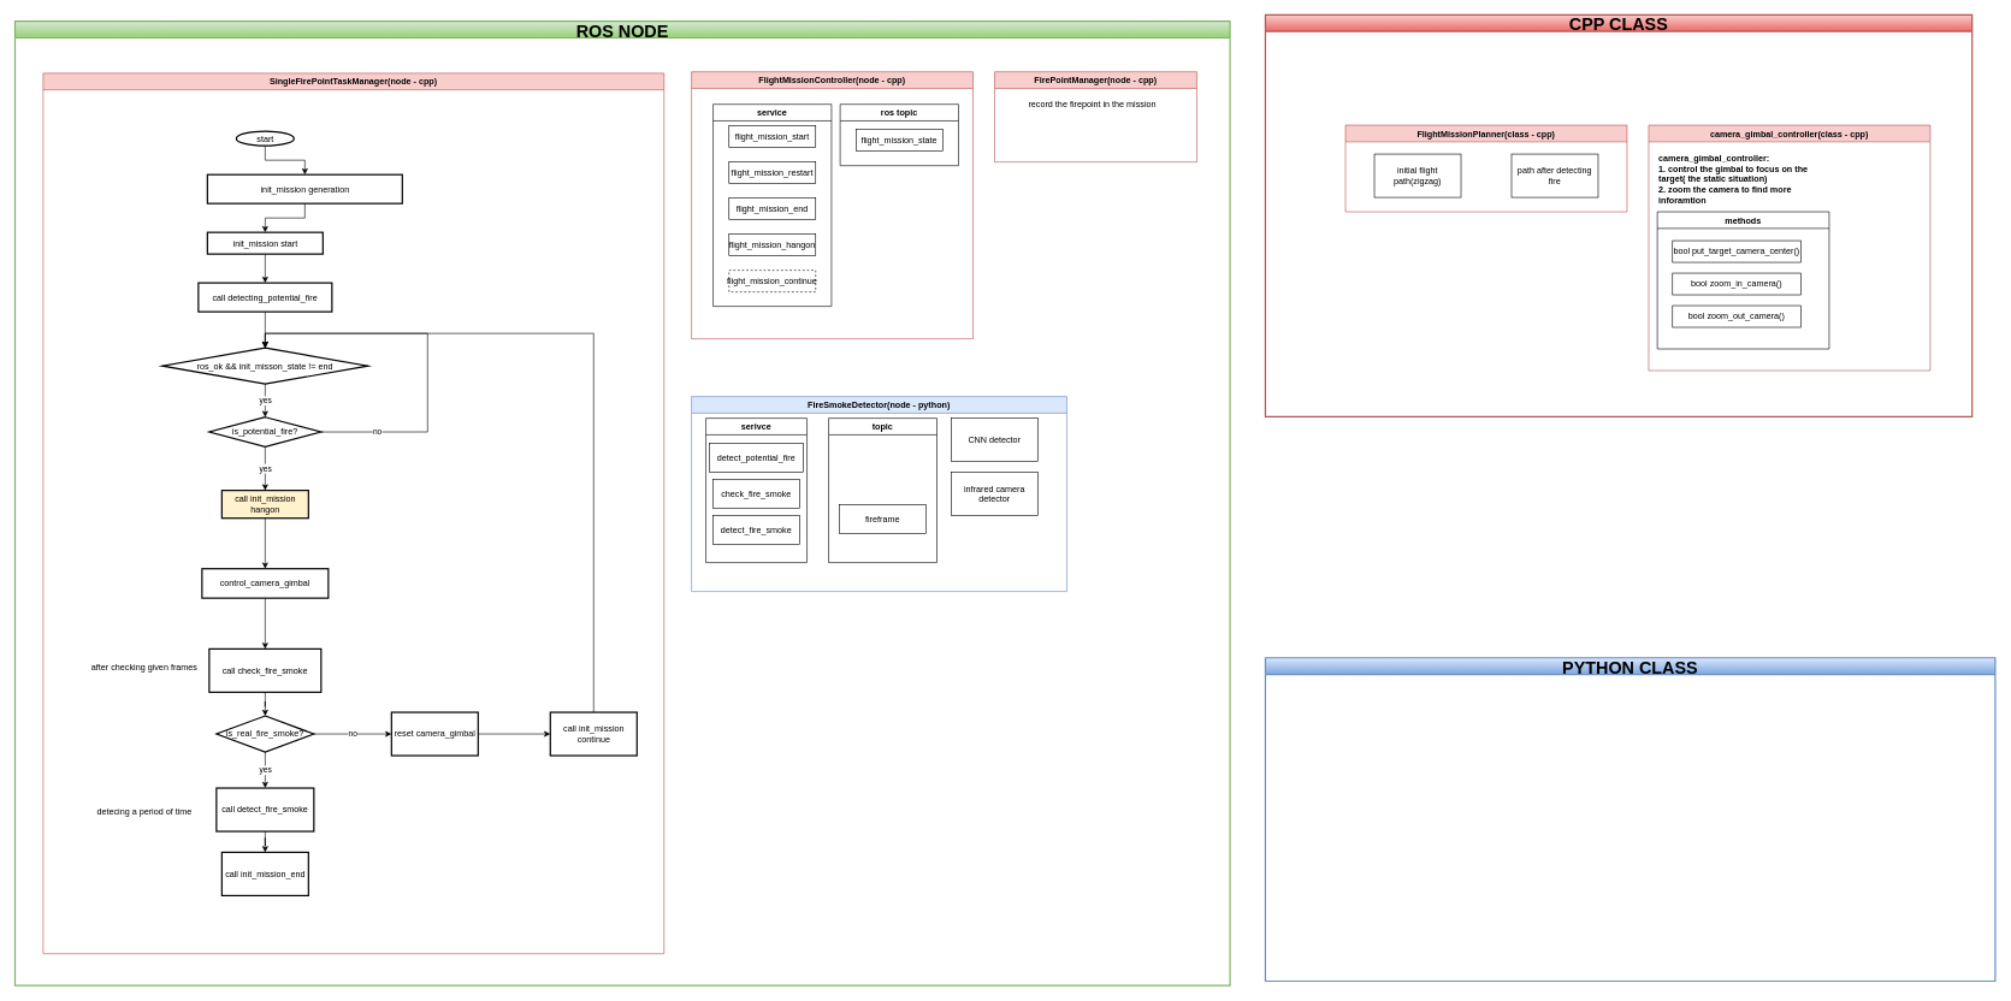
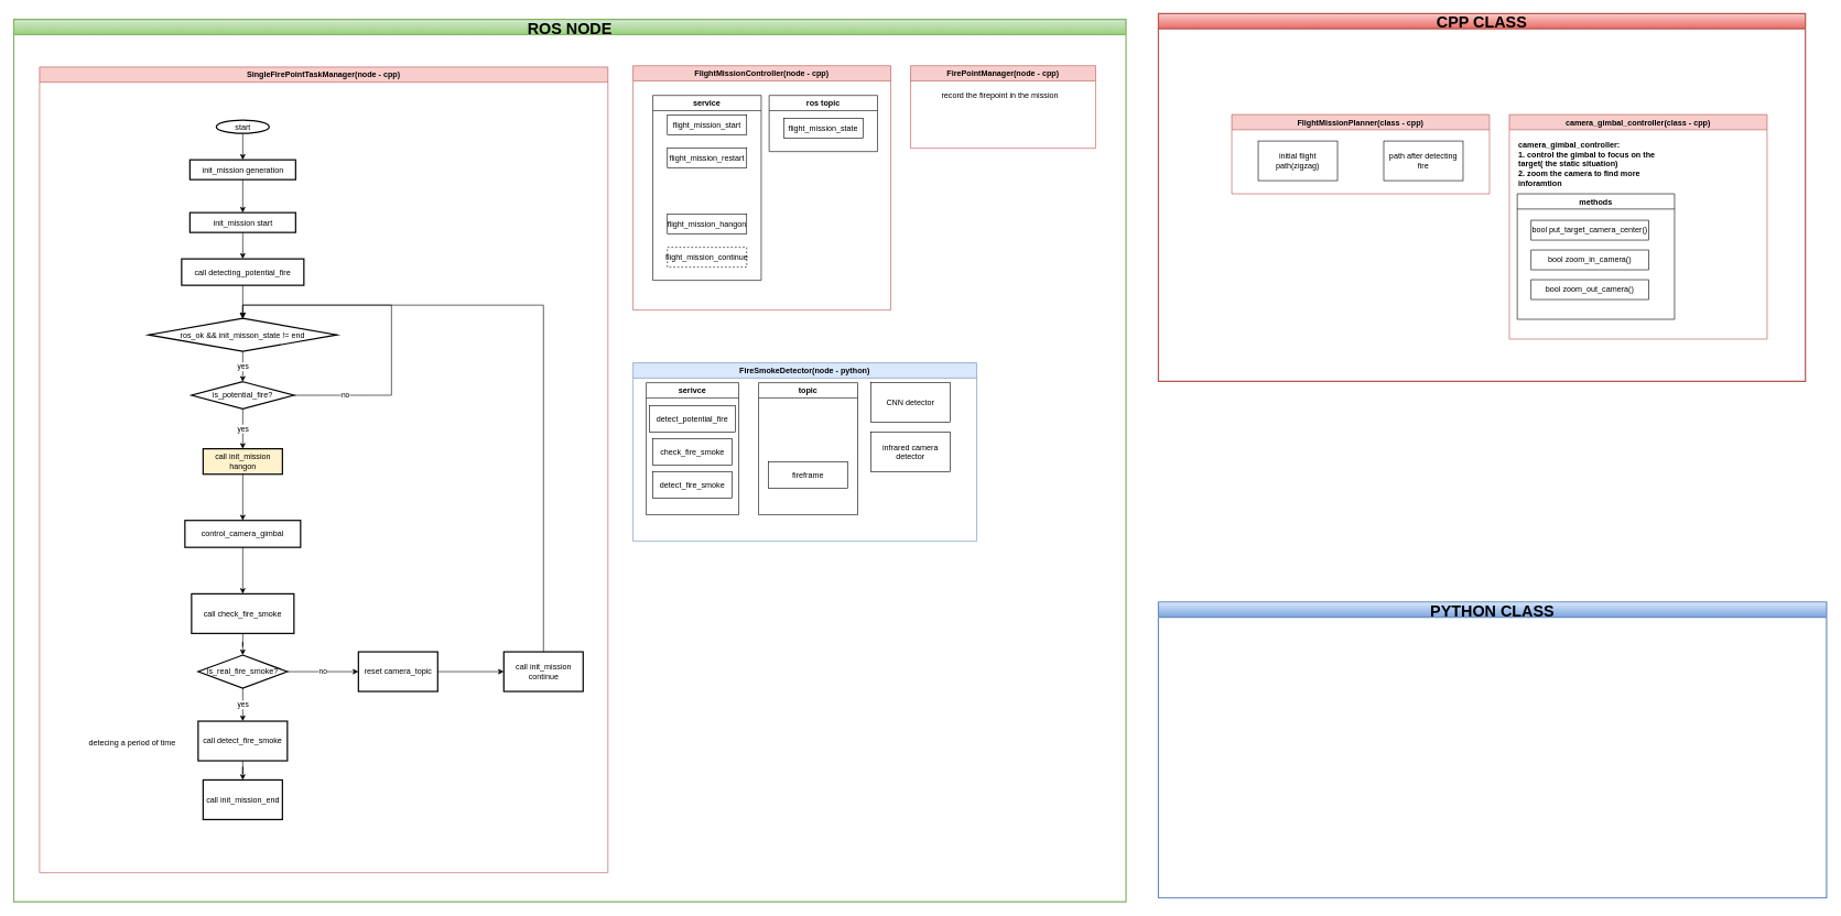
- <mxCell id="6" value="&lt;span&gt;init_mission generation&lt;/span&gt;" style="whiteSpace=wrap;html=1;strokeWidth=2;" parent="3" vertex="1"><mxGeometry x="227.5" y="140.5" width="270" height="40" as="geometry" /></mxCell>
+ <mxCell id="6" value="&lt;span&gt;init_mission generation&lt;/span&gt;" style="whiteSpace=wrap;html=1;strokeWidth=2;" parent="3" vertex="1"><mxGeometry x="227.5" y="140.5" width="160" height="30" as="geometry" /></mxCell>
- <mxCell id="39" value="flight_mission_end" style="rounded=0;whiteSpace=wrap;html=1;" parent="36" vertex="1"><mxGeometry x="22" y="130" width="120" height="30" as="geometry" /></mxCell>
- <mxCell id="19" value="&lt;span&gt;after checking given frames&lt;/span&gt;" style="text;html=1;align=center;verticalAlign=middle;resizable=0;points=[];autosize=1;strokeColor=none;fillColor=none;" parent="3" vertex="1"><mxGeometry x="60" y="813.5" width="160" height="20" as="geometry" /></mxCell>
- <mxCell id="24" value="reset camera_gimbal" style="whiteSpace=wrap;html=1;strokeWidth=2;" parent="3" vertex="1"><mxGeometry x="482.5" y="885.5" width="120" height="60" as="geometry" /></mxCell>
+ <mxCell id="24" value="reset camera_topic" style="whiteSpace=wrap;html=1;strokeWidth=2;" parent="3" vertex="1"><mxGeometry x="482.5" y="885.5" width="120" height="60" as="geometry" /></mxCell>
